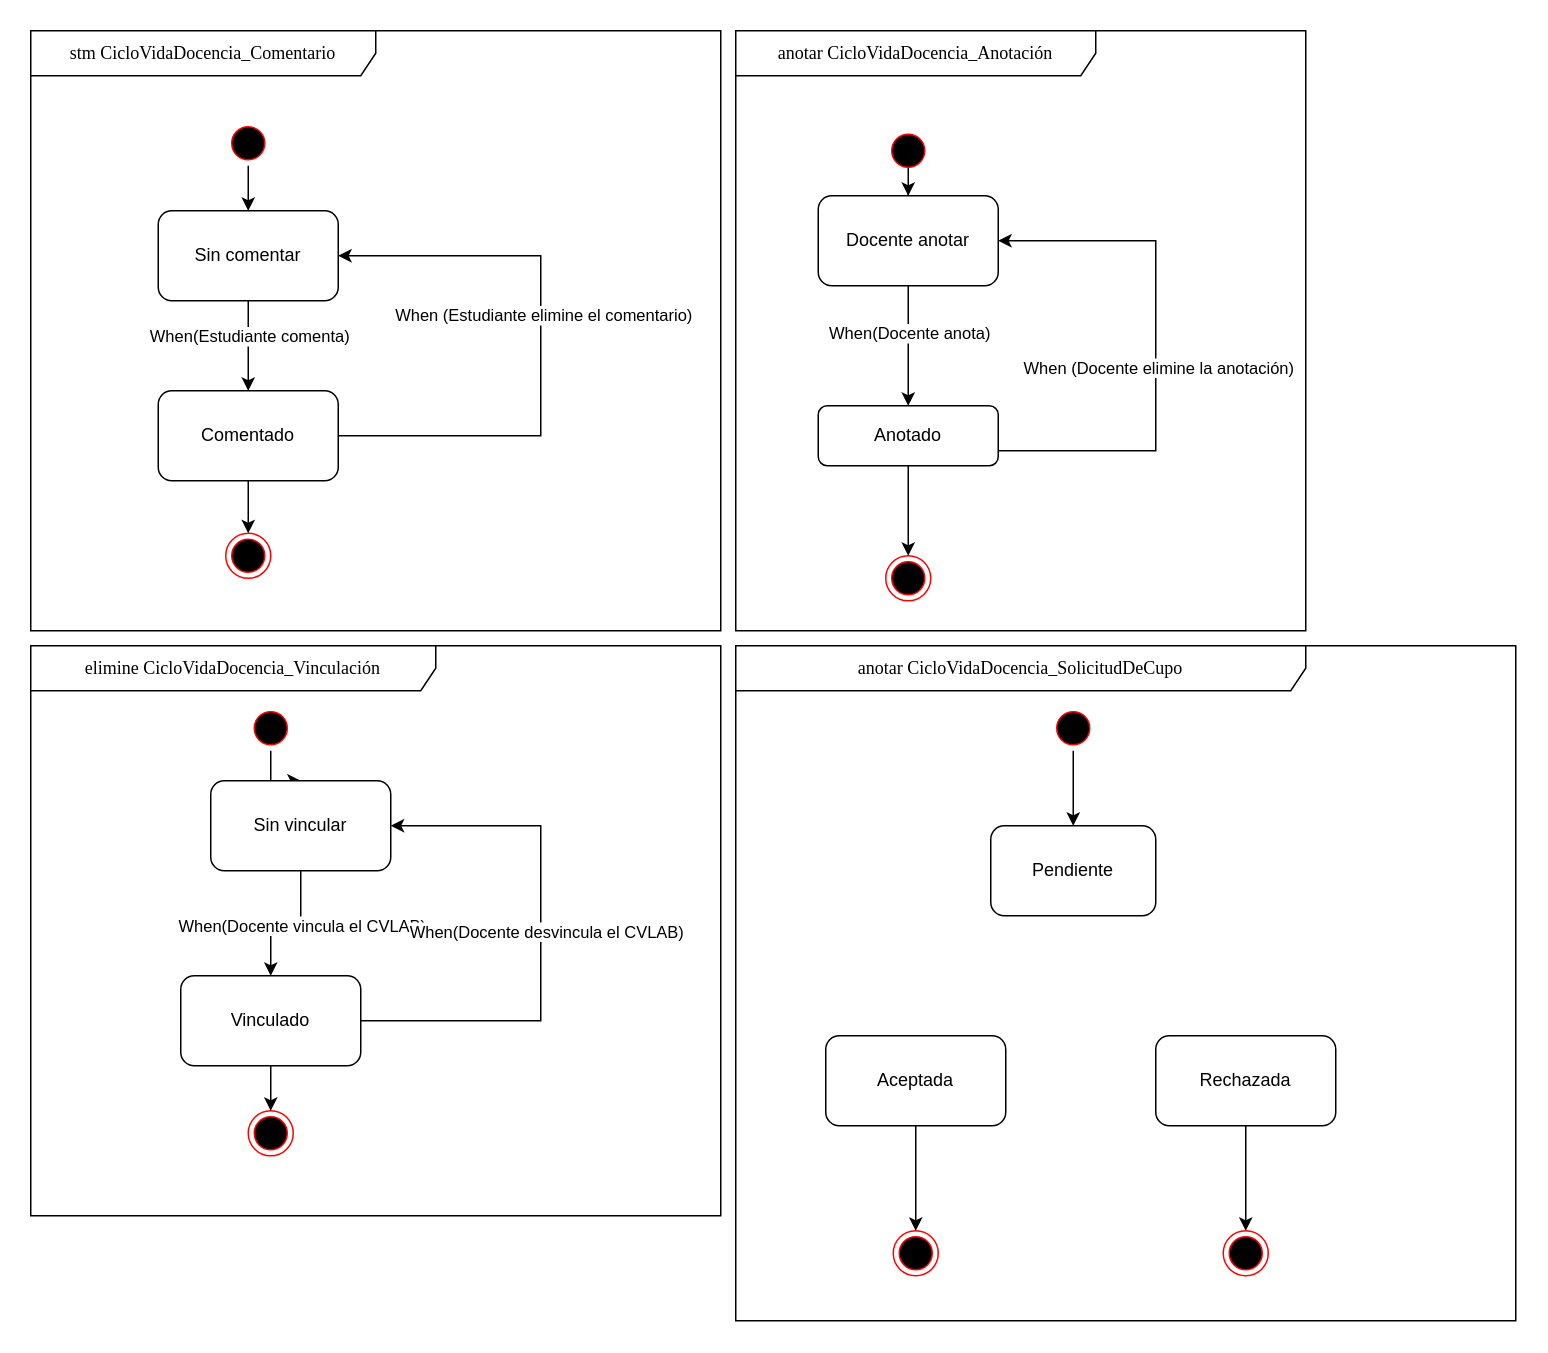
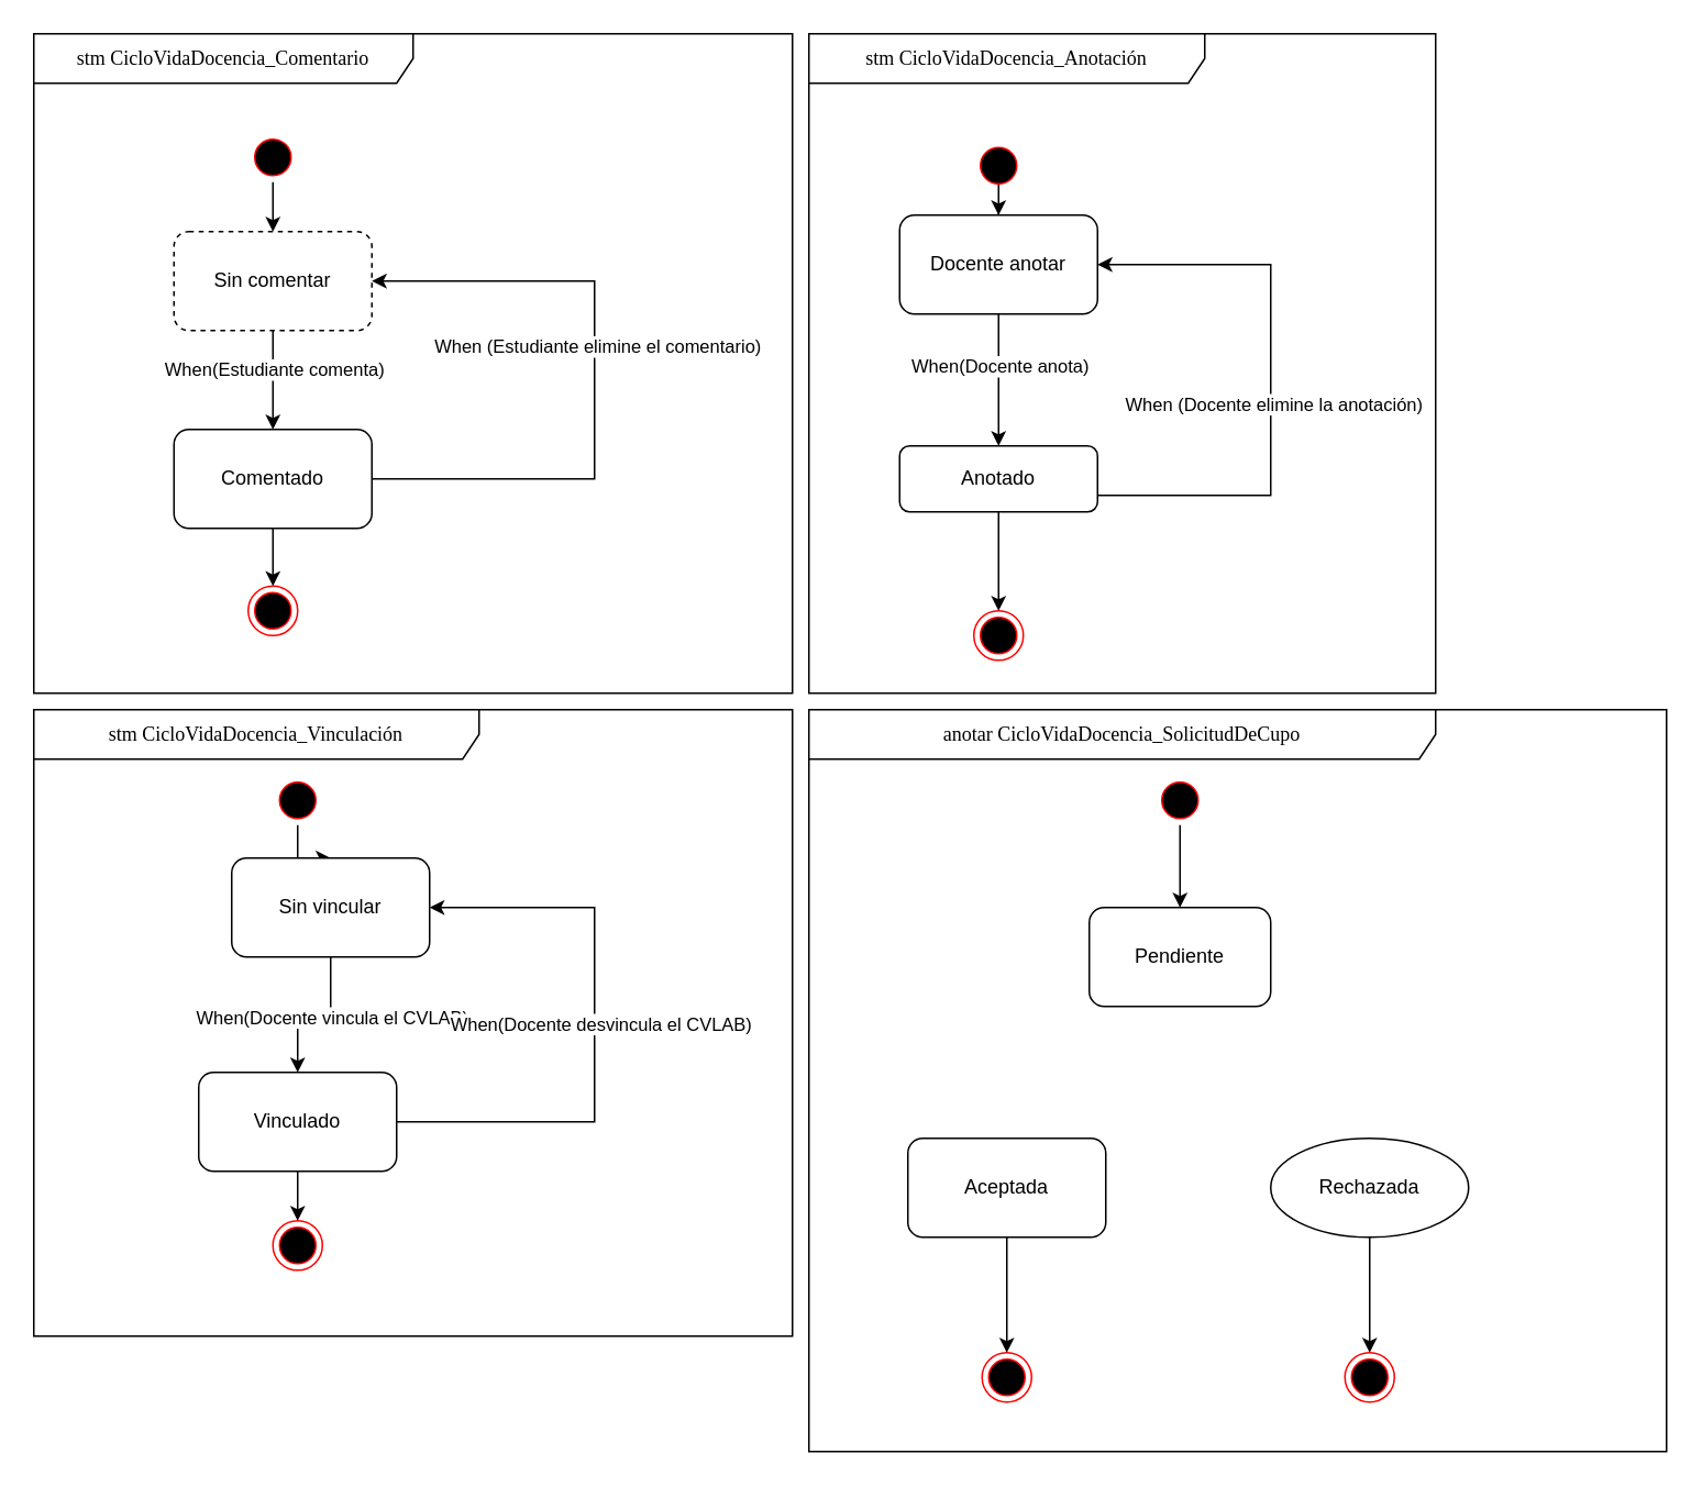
- <mxCell id="13" value="anotar CicloVidaDocencia_Anotación" style="shape=umlFrame;whiteSpace=wrap;html=1;rounded=1;shadow=0;comic=0;labelBackgroundColor=none;strokeWidth=1;fontFamily=Verdana;fontSize=12;align=center;width=240;height=30;" parent="1" vertex="1"><mxGeometry x="490" y="20" width="380" height="400" as="geometry" /></mxCell>
+ <mxCell id="13" value="stm CicloVidaDocencia_Anotación" style="shape=umlFrame;whiteSpace=wrap;html=1;rounded=1;shadow=0;comic=0;labelBackgroundColor=none;strokeWidth=1;fontFamily=Verdana;fontSize=12;align=center;width=240;height=30;" parent="1" vertex="1"><mxGeometry x="490" y="20" width="380" height="400" as="geometry" /></mxCell>
- <mxCell id="8" value="Sin comentar" style="rounded=1;whiteSpace=wrap;html=1;strokeColor=#000000;fillColor=default;" parent="1" vertex="1"><mxGeometry x="105" y="140" width="120" height="60" as="geometry" /></mxCell>
+ <mxCell id="8" value="Sin comentar" style="rounded=1;whiteSpace=wrap;html=1;strokeColor=#000000;fillColor=default;dashed=1;" parent="1" vertex="1"><mxGeometry x="105" y="140" width="120" height="60" as="geometry" /></mxCell>
- <mxCell id="24" value="elimine CicloVidaDocencia_Vinculación" style="shape=umlFrame;whiteSpace=wrap;html=1;rounded=1;shadow=0;comic=0;labelBackgroundColor=none;strokeWidth=1;fontFamily=Verdana;fontSize=12;align=center;width=270;height=30;" parent="1" vertex="1"><mxGeometry x="20" y="430" width="460" height="380" as="geometry" /></mxCell>
+ <mxCell id="24" value="stm CicloVidaDocencia_Vinculación" style="shape=umlFrame;whiteSpace=wrap;html=1;rounded=1;shadow=0;comic=0;labelBackgroundColor=none;strokeWidth=1;fontFamily=Verdana;fontSize=12;align=center;width=270;height=30;" parent="1" vertex="1"><mxGeometry x="20" y="430" width="460" height="380" as="geometry" /></mxCell>
- <mxCell id="43" value="Rechazada" style="rounded=1;whiteSpace=wrap;html=1;strokeColor=#000000;fillColor=default;" parent="1" vertex="1"><mxGeometry x="770" y="690" width="120" height="60" as="geometry" /></mxCell>
+ <mxCell id="43" value="Rechazada" style="ellipse;whiteSpace=wrap;html=1;strokeColor=#000000;fillColor=default;" parent="1" vertex="1"><mxGeometry x="770" y="690" width="120" height="60" as="geometry" /></mxCell>
